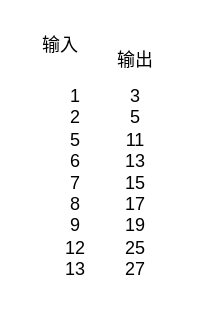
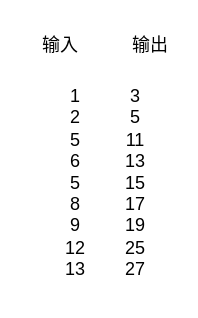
- <mxCell id="5" value="输出" style="text;html=1;strokeColor=none;fillColor=none;align=center;verticalAlign=middle;whiteSpace=wrap;rounded=0;" vertex="1" parent="1"><mxGeometry x="70" y="30" width="40" height="20" as="geometry" /></mxCell>
+ <mxCell id="5" value="输出" style="text;html=1;strokeColor=none;fillColor=none;align=center;verticalAlign=middle;whiteSpace=wrap;rounded=0;" vertex="1" parent="1"><mxGeometry x="80" y="20" width="40" height="20" as="geometry" /></mxCell>
- <mxCell id="3" value="1&lt;br&gt;2&lt;br&gt;5&lt;br&gt;6&lt;br&gt;7&lt;br&gt;8&lt;br&gt;9&lt;br&gt;12&lt;br&gt;13" style="text;html=1;strokeColor=none;fillColor=none;align=center;verticalAlign=top;whiteSpace=wrap;rounded=0;" vertex="1" parent="1"><mxGeometry x="30" y="50" width="40" height="140" as="geometry" /></mxCell>
+ <mxCell id="3" value="1&lt;br&gt;2&lt;br&gt;5&lt;br&gt;6&lt;br&gt;5&lt;br&gt;8&lt;br&gt;9&lt;br&gt;12&lt;br&gt;13" style="text;html=1;strokeColor=none;fillColor=none;align=center;verticalAlign=top;whiteSpace=wrap;rounded=0;" vertex="1" parent="1"><mxGeometry x="30" y="50" width="40" height="140" as="geometry" /></mxCell>
